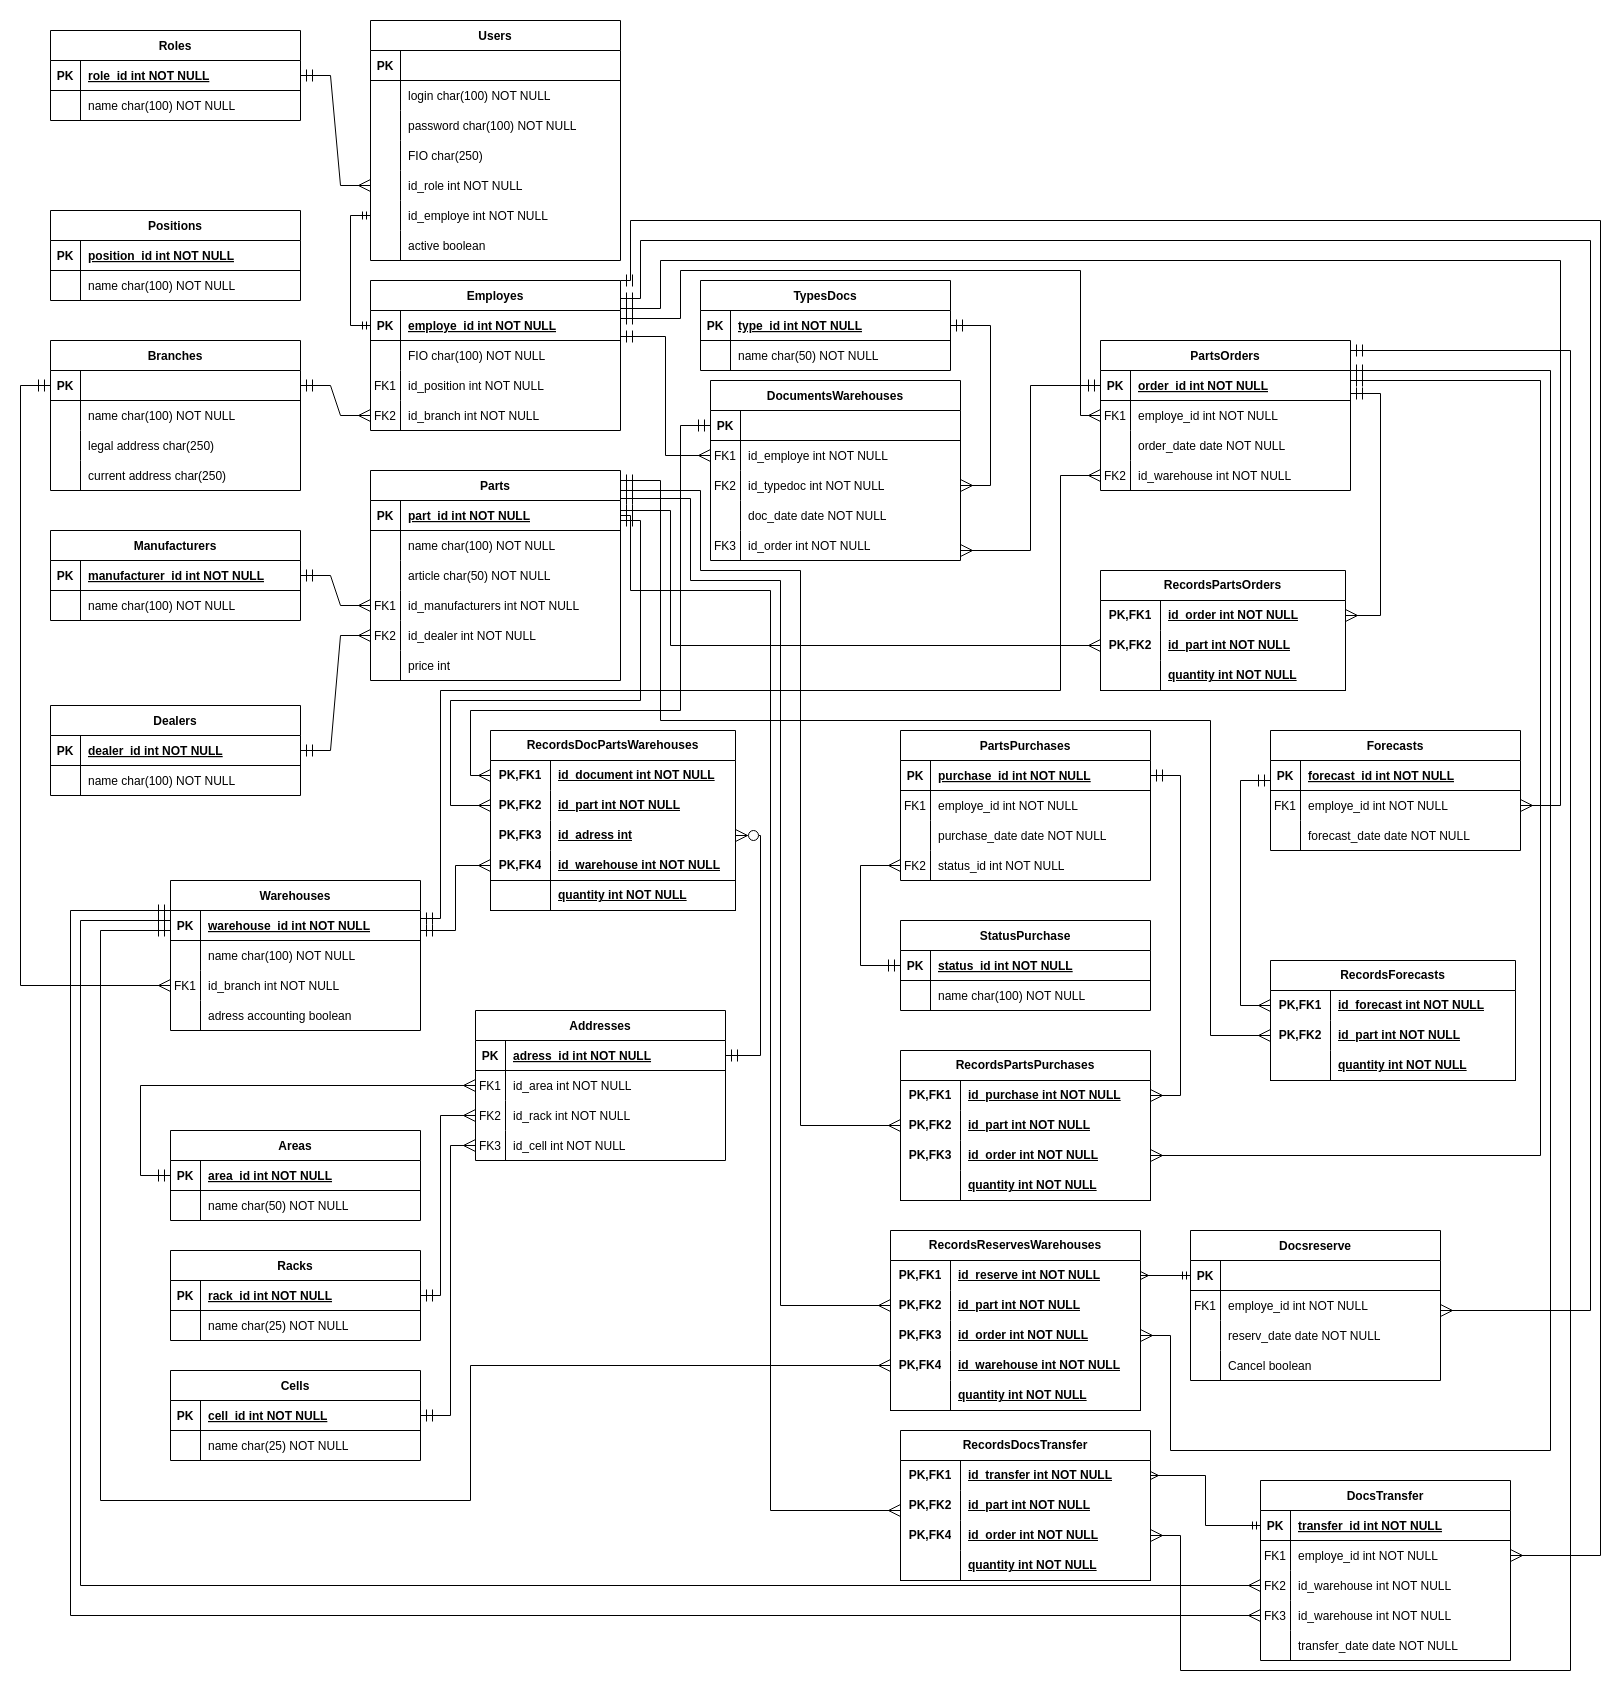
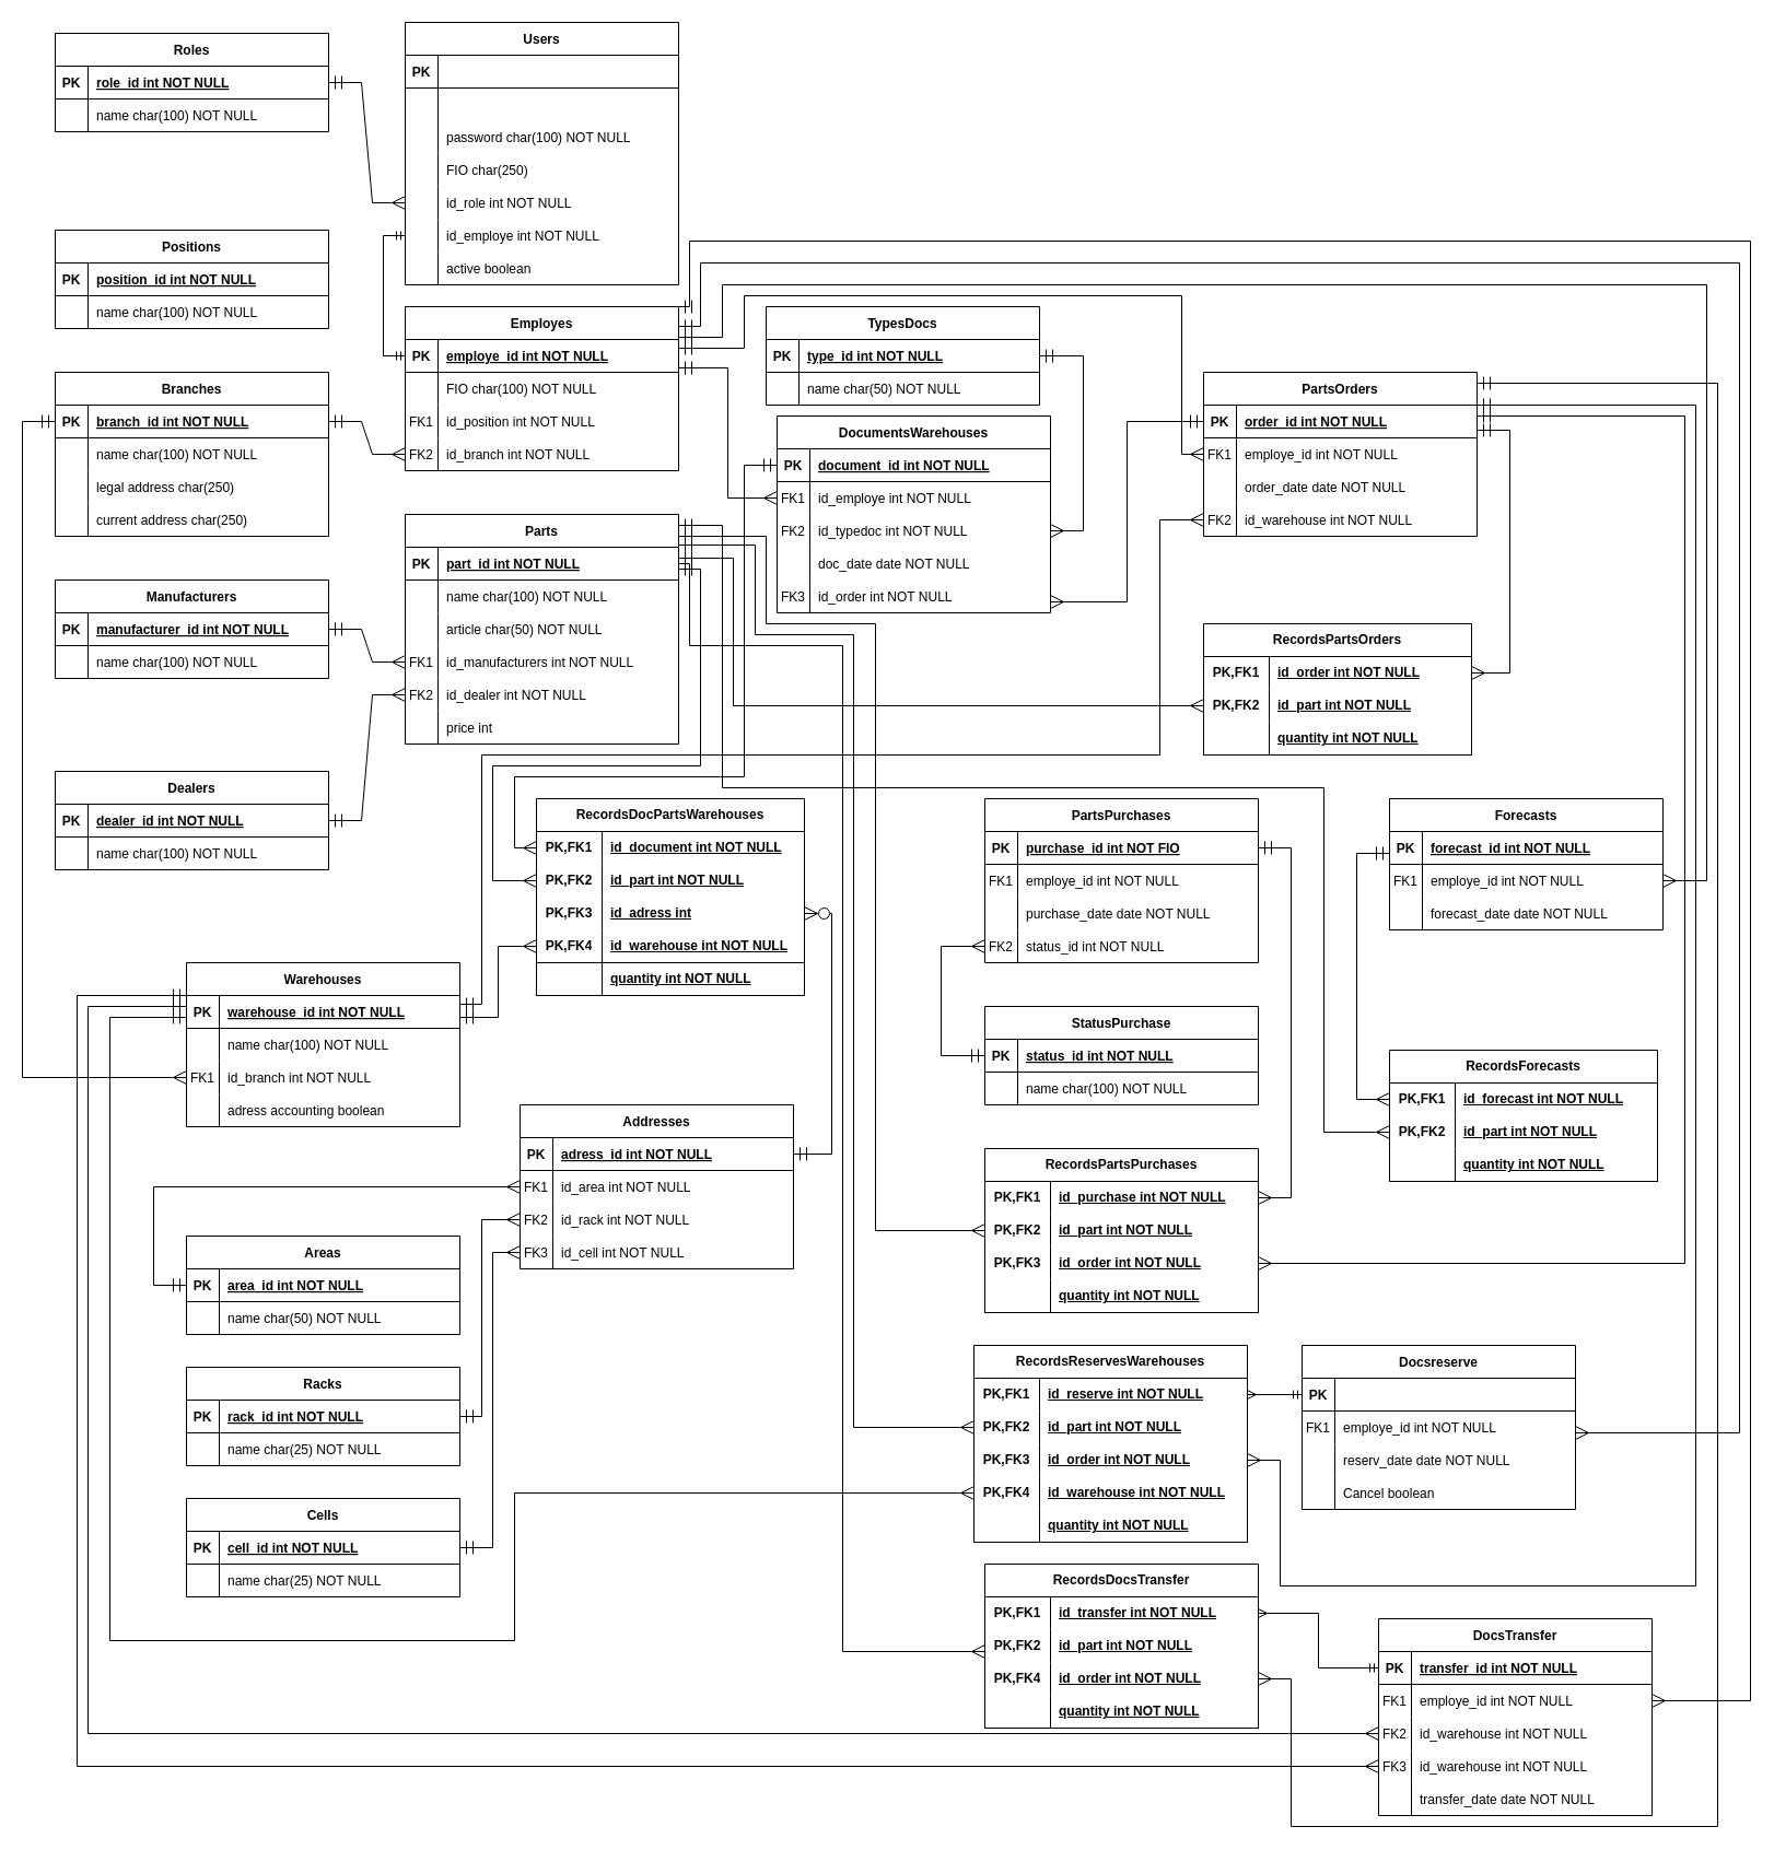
- <mxCell id="335" value="login char(100) NOT NULL" style="shape=partialRectangle;overflow=hidden;connectable=0;fillColor=none;top=0;left=0;bottom=0;right=0;align=left;spacingLeft=6;" parent="333" vertex="1"><mxGeometry x="30" width="220" height="30" as="geometry"><mxRectangle width="220" height="30" as="alternateBounds" /></mxGeometry></mxCell>
+ <mxCell id="38" value="branch_id int NOT NULL " style="shape=partialRectangle;overflow=hidden;connectable=0;fillColor=none;top=0;left=0;bottom=0;right=0;align=left;spacingLeft=6;fontStyle=5;" parent="36" vertex="1"><mxGeometry x="30" width="220" height="30" as="geometry"><mxRectangle width="220" height="30" as="alternateBounds" /></mxGeometry></mxCell>
+ <mxCell id="158" value="document_id int NOT NULL " style="shape=partialRectangle;overflow=hidden;connectable=0;fillColor=none;top=0;left=0;bottom=0;right=0;align=left;spacingLeft=6;fontStyle=5;" parent="156" vertex="1"><mxGeometry x="30" width="220" height="30" as="geometry"><mxRectangle width="220" height="30" as="alternateBounds" /></mxGeometry></mxCell>
- <mxCell id="198" value="purchase_id int NOT NULL " style="shape=partialRectangle;overflow=hidden;connectable=0;fillColor=none;top=0;left=0;bottom=0;right=0;align=left;spacingLeft=6;fontStyle=5;" parent="196" vertex="1"><mxGeometry x="30" width="220" height="30" as="geometry"><mxRectangle width="220" height="30" as="alternateBounds" /></mxGeometry></mxCell>
+ <mxCell id="198" value="purchase_id int NOT FIO " style="shape=partialRectangle;overflow=hidden;connectable=0;fillColor=none;top=0;left=0;bottom=0;right=0;align=left;spacingLeft=6;fontStyle=5;" parent="196" vertex="1"><mxGeometry x="30" width="220" height="30" as="geometry"><mxRectangle width="220" height="30" as="alternateBounds" /></mxGeometry></mxCell>
